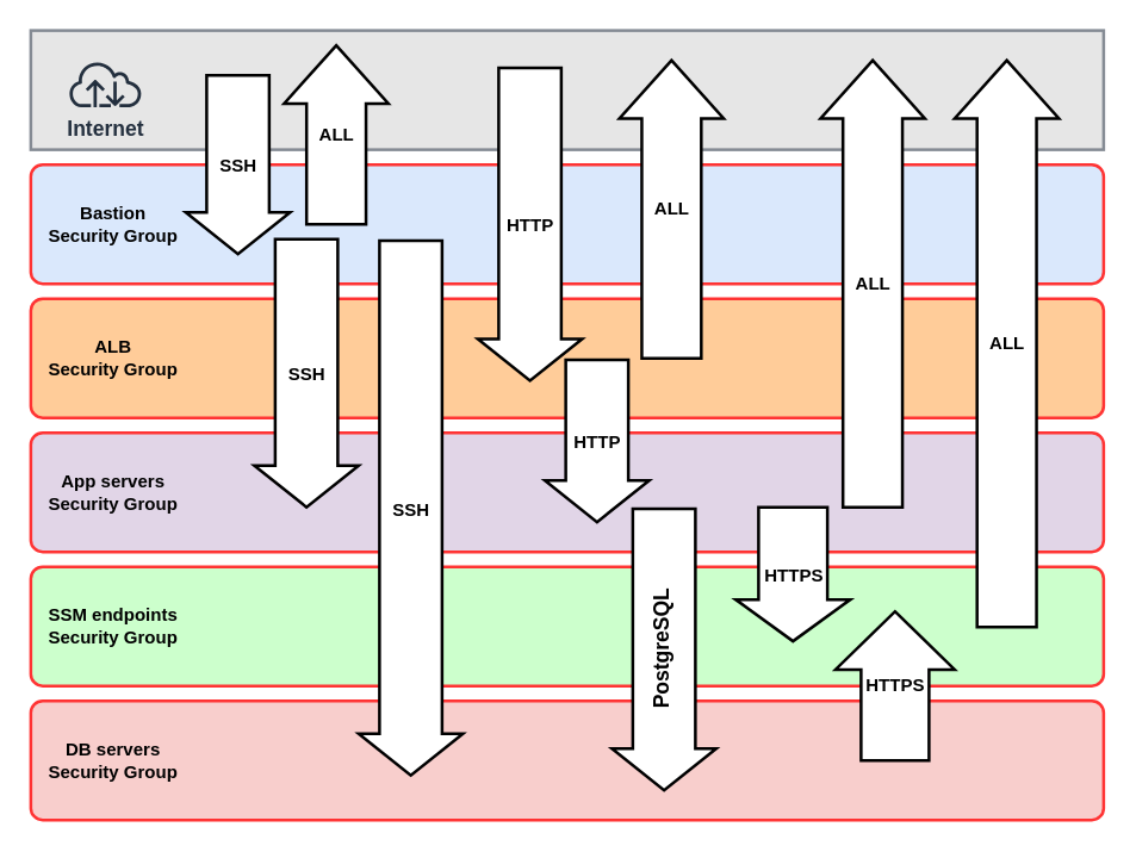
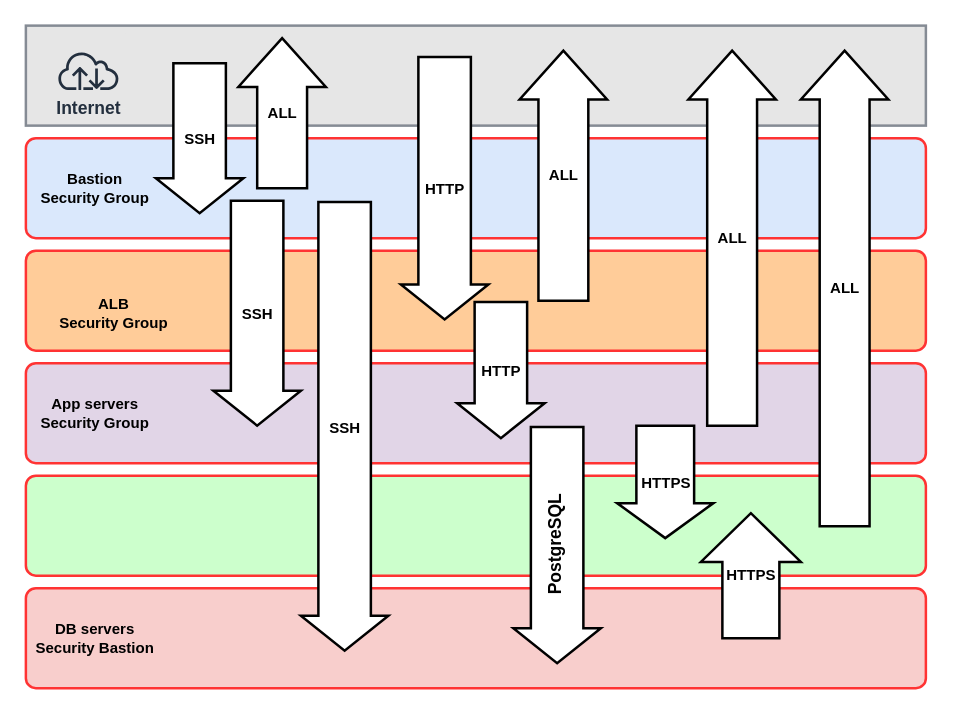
- <mxCell id="5" value="&lt;span&gt;&lt;font&gt;ALB&lt;br&gt;Security Group&lt;br&gt;&lt;/font&gt;&lt;/span&gt;" style="text;html=1;align=center;verticalAlign=middle;resizable=0;points=[];autosize=1;strokeColor=none;fillColor=none;fontStyle=1;fontColor=#000000;" parent="1" vertex="1"><mxGeometry x="20" y="220" width="110" height="40" as="geometry" /></mxCell>
+ <mxCell id="5" value="&lt;span&gt;&lt;font&gt;ALB&lt;br&gt;Security Group&lt;br&gt;&lt;/font&gt;&lt;/span&gt;" style="text;html=1;align=center;verticalAlign=middle;resizable=0;points=[];autosize=1;strokeColor=none;fillColor=none;fontStyle=1;fontColor=#000000;" parent="1" vertex="1"><mxGeometry x="35" y="230" width="110" height="40" as="geometry" /></mxCell>
- <mxCell id="19" value="&lt;span&gt;&lt;font&gt;SSM endpoints&lt;br&gt;Security Group&lt;br&gt;&lt;/font&gt;&lt;/span&gt;" style="text;html=1;align=center;verticalAlign=middle;resizable=0;points=[];autosize=1;strokeColor=none;fillColor=none;fontStyle=1;fontColor=#000000;" vertex="1" parent="1"><mxGeometry x="20" y="400" width="110" height="40" as="geometry" /></mxCell>
- <mxCell id="20" value="&lt;span&gt;&lt;font&gt;DB servers&lt;br&gt;Security Group&lt;br&gt;&lt;/font&gt;&lt;/span&gt;" style="text;html=1;align=center;verticalAlign=middle;resizable=0;points=[];autosize=1;strokeColor=none;fillColor=none;fontStyle=1;fontColor=#000000;" vertex="1" parent="1"><mxGeometry x="20" y="490" width="110" height="40" as="geometry" /></mxCell>
+ <mxCell id="20" value="&lt;span&gt;&lt;font&gt;DB servers&lt;br&gt;Security Bastion&lt;br&gt;&lt;/font&gt;&lt;/span&gt;" style="text;html=1;align=center;verticalAlign=middle;resizable=0;points=[];autosize=1;strokeColor=none;fillColor=none;fontStyle=1;fontColor=#000000;" vertex="1" parent="1"><mxGeometry x="20" y="490" width="110" height="40" as="geometry" /></mxCell>
